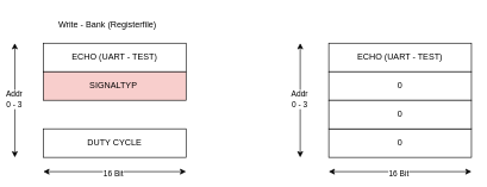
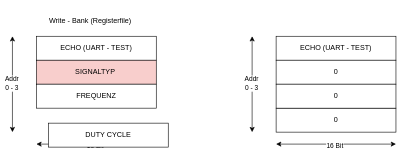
+ <mxCell id="14" value="FREQUENZ" style="rounded=0;whiteSpace=wrap;html=1;" vertex="1" parent="1"><mxGeometry x="60" y="140" width="200" height="40" as="geometry" /></mxCell>
- <mxCell id="15" value="DUTY CYCLE" style="rounded=0;whiteSpace=wrap;html=1;" vertex="1" parent="1"><mxGeometry x="60" y="180" width="200" height="40" as="geometry" /></mxCell>
+ <mxCell id="15" value="DUTY CYCLE" style="rounded=0;whiteSpace=wrap;html=1;" vertex="1" parent="1"><mxGeometry x="80" y="205" width="200" height="40" as="geometry" /></mxCell>
